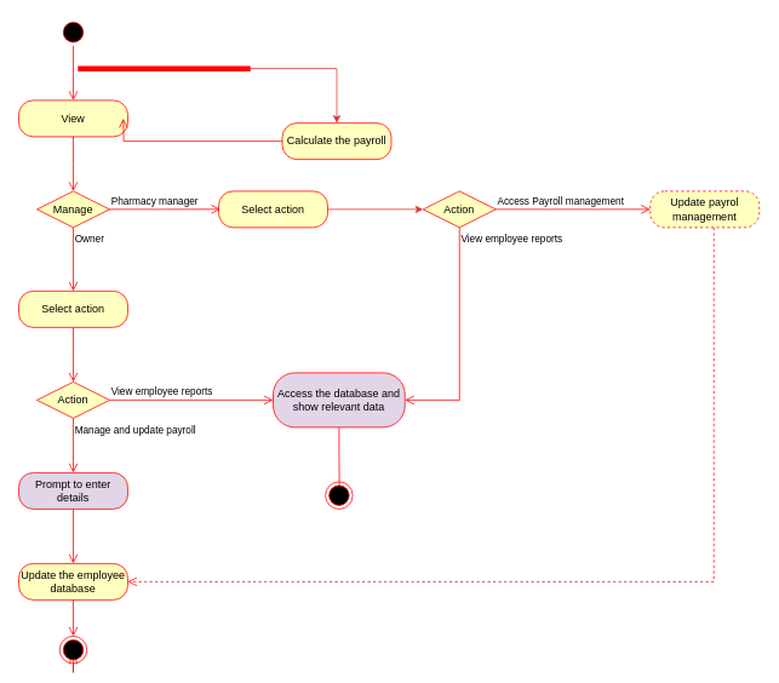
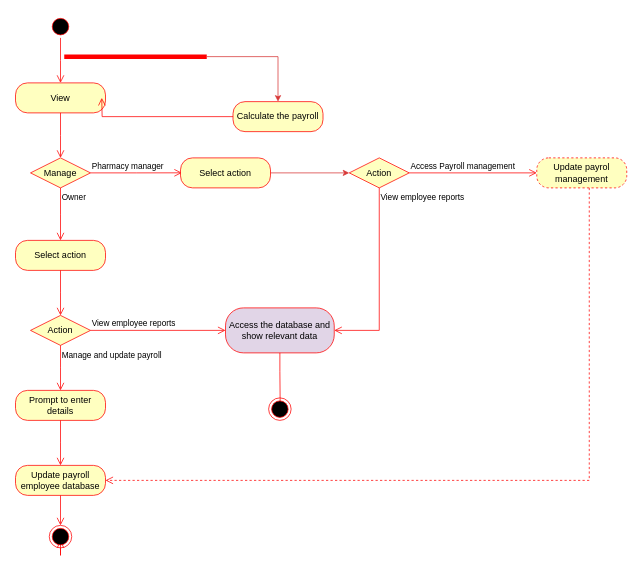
- <mxCell id="14" value="Prompt to enter details" style="rounded=1;whiteSpace=wrap;html=1;arcSize=40;fontColor=#000000;fillColor=#e1d5e7;strokeColor=#ff0000;" parent="1" vertex="1"><mxGeometry x="20" y="520" width="120" height="40" as="geometry" /></mxCell>
+ <mxCell id="14" value="Prompt to enter details" style="rounded=1;whiteSpace=wrap;html=1;arcSize=40;fontColor=#000000;fillColor=#ffffc0;strokeColor=#ff0000;" parent="1" vertex="1"><mxGeometry x="20" y="520" width="120" height="40" as="geometry" /></mxCell>
- <mxCell id="16" value="Update the employee database" style="rounded=1;whiteSpace=wrap;html=1;arcSize=40;fontColor=#000000;fillColor=#ffffc0;strokeColor=#ff0000;" parent="1" vertex="1"><mxGeometry x="20" y="620" width="120" height="40" as="geometry" /></mxCell>
+ <mxCell id="16" value="Update payroll employee database" style="rounded=1;whiteSpace=wrap;html=1;arcSize=40;fontColor=#000000;fillColor=#ffffc0;strokeColor=#ff0000;" parent="1" vertex="1"><mxGeometry x="20" y="620" width="120" height="40" as="geometry" /></mxCell>
